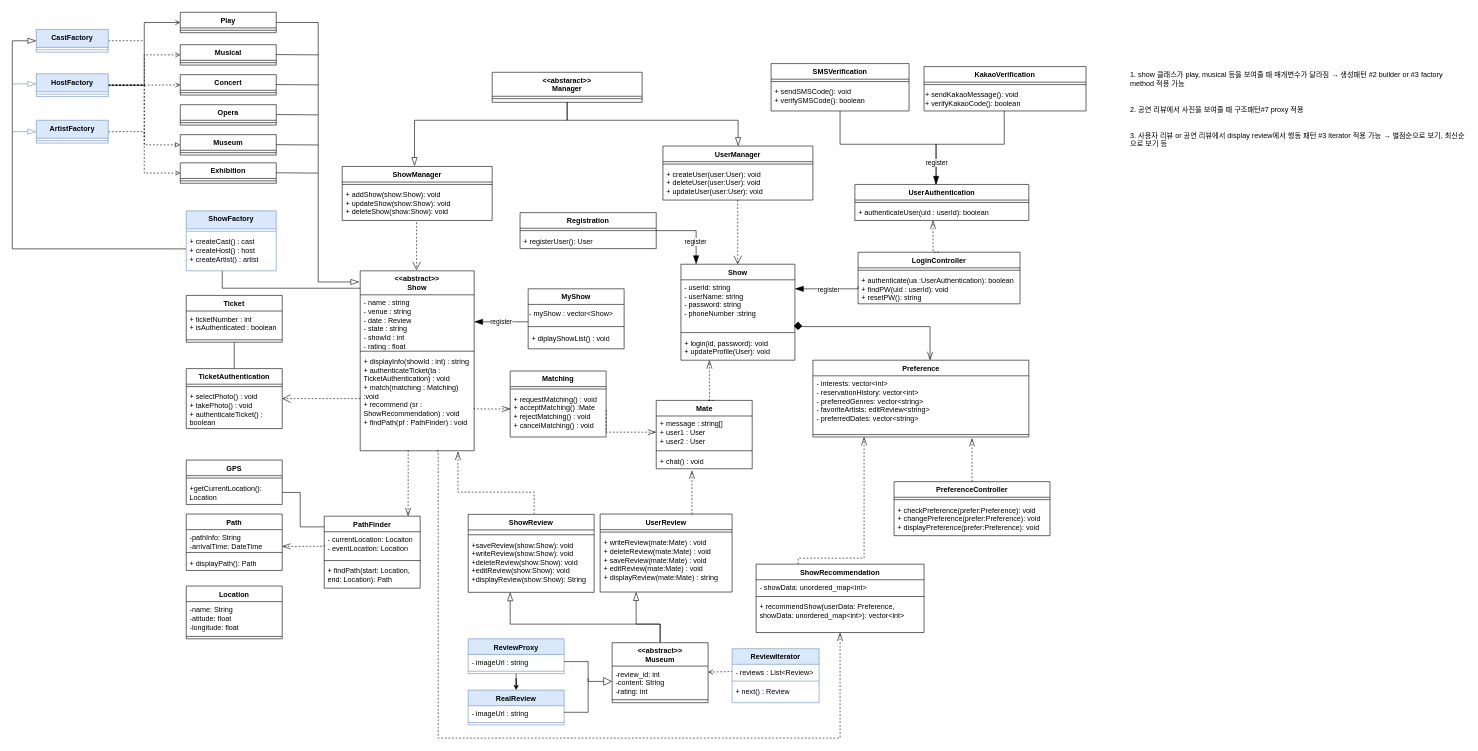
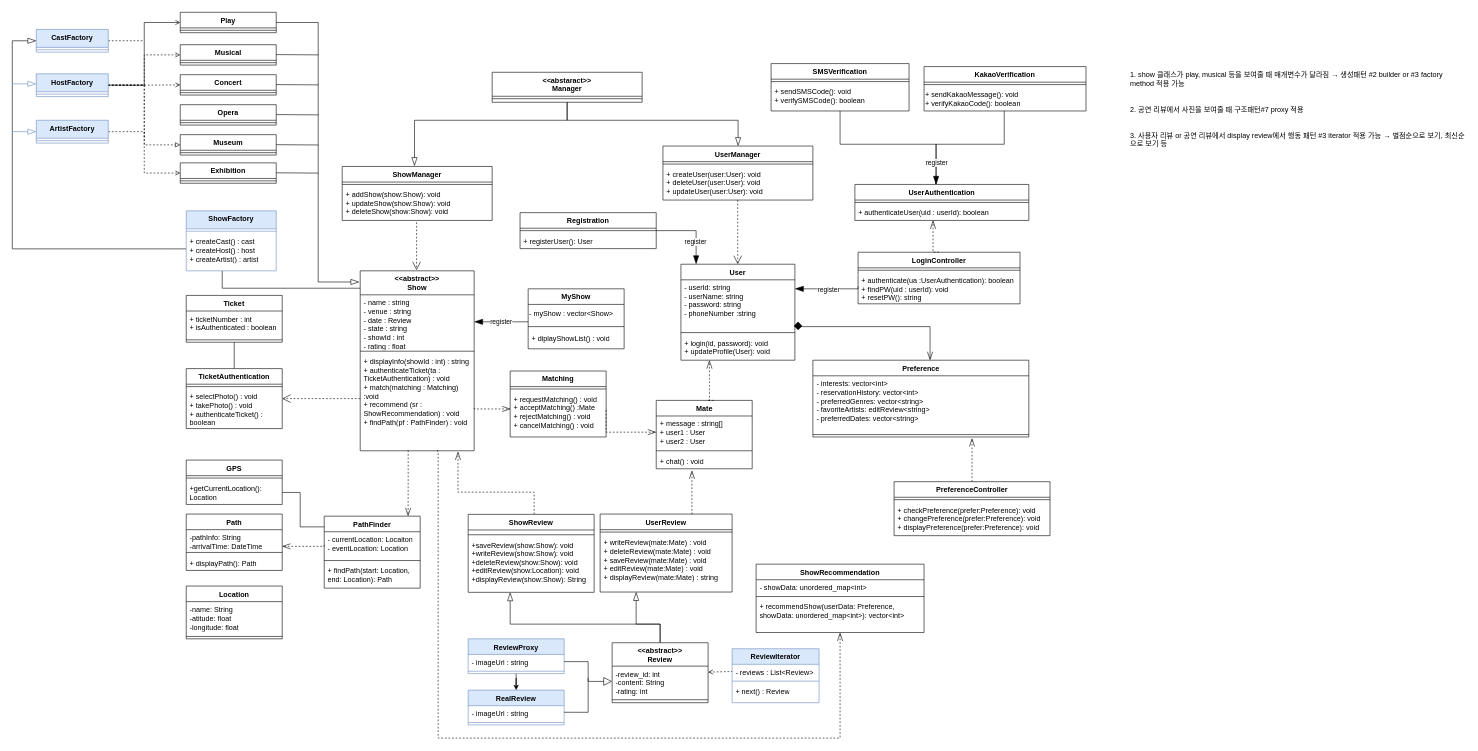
- <mxCell id="59" value="Show" style="swimlane;fontStyle=1;align=center;verticalAlign=top;childLayout=stackLayout;horizontal=1;startSize=26;horizontalStack=0;resizeParent=1;resizeLast=0;collapsible=1;marginBottom=0;rounded=0;shadow=0;strokeWidth=1;" parent="1" vertex="1"><mxGeometry x="1134.69" y="440" width="190" height="160" as="geometry"><mxRectangle x="230" y="140" width="160" height="26" as="alternateBounds" /></mxGeometry></mxCell>
+ <mxCell id="59" value="User" style="swimlane;fontStyle=1;align=center;verticalAlign=top;childLayout=stackLayout;horizontal=1;startSize=26;horizontalStack=0;resizeParent=1;resizeLast=0;collapsible=1;marginBottom=0;rounded=0;shadow=0;strokeWidth=1;" parent="1" vertex="1"><mxGeometry x="1134.69" y="440" width="190" height="160" as="geometry"><mxRectangle x="230" y="140" width="160" height="26" as="alternateBounds" /></mxGeometry></mxCell>
- <mxCell id="118" style="edgeStyle=orthogonalEdgeStyle;rounded=0;orthogonalLoop=1;jettySize=auto;html=1;exitX=0.25;exitY=0;exitDx=0;exitDy=0;dashed=1;endArrow=openThin;endFill=0;endSize=12;" parent="1" source="114" target="120" edge="1"><mxGeometry relative="1" as="geometry"><Array as="points"><mxPoint x="1440" y="930" /></Array></mxGeometry></mxCell>
- <mxCell id="119" value="" style="edgeLabel;html=1;align=center;verticalAlign=middle;resizable=0;points=[];" parent="118" vertex="1" connectable="0"><mxGeometry x="-0.106" y="1" relative="1" as="geometry"><mxPoint as="offset" /></mxGeometry></mxCell>
- <mxCell id="104" value="&lt;div&gt;&lt;span style=&quot;background-color: initial;&quot;&gt;+saveReview(show:Show): void&lt;/span&gt;&lt;br&gt;&lt;/div&gt;&lt;div&gt;+writeReview(show:Show): void&lt;/div&gt;&lt;div&gt;+delete&lt;span style=&quot;background-color: initial;&quot;&gt;Review&lt;/span&gt;&lt;span style=&quot;background-color: initial;&quot;&gt;(&lt;/span&gt;&lt;span style=&quot;background-color: initial;&quot;&gt;show:&lt;/span&gt;&lt;span style=&quot;background-color: initial;&quot;&gt;Show&lt;/span&gt;&lt;span style=&quot;background-color: initial;&quot;&gt;): void&lt;/span&gt;&lt;/div&gt;&lt;div&gt;+edit&lt;span style=&quot;background-color: initial;&quot;&gt;Review&lt;/span&gt;&lt;span style=&quot;background-color: initial;&quot;&gt;(&lt;/span&gt;&lt;span style=&quot;background-color: initial;&quot;&gt;show:&lt;/span&gt;&lt;span style=&quot;background-color: initial;&quot;&gt;Show&lt;/span&gt;&lt;span style=&quot;background-color: initial;&quot;&gt;): void&lt;/span&gt;&lt;/div&gt;&lt;div&gt;+display&lt;span style=&quot;background-color: initial;&quot;&gt;Review&lt;/span&gt;&lt;span style=&quot;background-color: initial;&quot;&gt;(&lt;/span&gt;&lt;span style=&quot;background-color: initial;&quot;&gt;show:&lt;/span&gt;&lt;span style=&quot;background-color: initial;&quot;&gt;Show&lt;/span&gt;&lt;span style=&quot;background-color: initial;&quot;&gt;): String&lt;/span&gt;&lt;/div&gt;" style="text;strokeColor=none;fillColor=none;align=left;verticalAlign=top;spacingLeft=4;spacingRight=4;overflow=hidden;rotatable=0;points=[[0,0.5],[1,0.5]];portConstraint=eastwest;whiteSpace=wrap;html=1;" parent="101" vertex="1"><mxGeometry y="38" width="210" height="92" as="geometry" /></mxCell>
+ <mxCell id="104" value="&lt;div&gt;&lt;span style=&quot;background-color: initial;&quot;&gt;+saveReview(show:Show): void&lt;/span&gt;&lt;br&gt;&lt;/div&gt;&lt;div&gt;+writeReview(show:Show): void&lt;/div&gt;&lt;div&gt;+delete&lt;span style=&quot;background-color: initial;&quot;&gt;Review&lt;/span&gt;&lt;span style=&quot;background-color: initial;&quot;&gt;(&lt;/span&gt;&lt;span style=&quot;background-color: initial;&quot;&gt;show:&lt;/span&gt;&lt;span style=&quot;background-color: initial;&quot;&gt;Show&lt;/span&gt;&lt;span style=&quot;background-color: initial;&quot;&gt;): void&lt;/span&gt;&lt;/div&gt;&lt;div&gt;+edit&lt;span style=&quot;background-color: initial;&quot;&gt;Review&lt;/span&gt;&lt;span style=&quot;background-color: initial;&quot;&gt;(&lt;/span&gt;&lt;span style=&quot;background-color: initial;&quot;&gt;show:&lt;/span&gt;&lt;span style=&quot;background-color: initial;&quot;&gt;Location&lt;/span&gt;&lt;span style=&quot;background-color: initial;&quot;&gt;): void&lt;/span&gt;&lt;/div&gt;&lt;div&gt;+display&lt;span style=&quot;background-color: initial;&quot;&gt;Review&lt;/span&gt;&lt;span style=&quot;background-color: initial;&quot;&gt;(&lt;/span&gt;&lt;span style=&quot;background-color: initial;&quot;&gt;show:&lt;/span&gt;&lt;span style=&quot;background-color: initial;&quot;&gt;Show&lt;/span&gt;&lt;span style=&quot;background-color: initial;&quot;&gt;): String&lt;/span&gt;&lt;/div&gt;" style="text;strokeColor=none;fillColor=none;align=left;verticalAlign=top;spacingLeft=4;spacingRight=4;overflow=hidden;rotatable=0;points=[[0,0.5],[1,0.5]];portConstraint=eastwest;whiteSpace=wrap;html=1;" parent="101" vertex="1"><mxGeometry y="38" width="210" height="92" as="geometry" /></mxCell>
- <mxCell id="111" value="&amp;lt;&amp;lt;abstract&amp;gt;&amp;gt;&lt;br&gt;Museum" style="swimlane;fontStyle=1;align=center;verticalAlign=top;childLayout=stackLayout;horizontal=1;startSize=39;horizontalStack=0;resizeParent=1;resizeParentMax=0;resizeLast=0;collapsible=1;marginBottom=0;whiteSpace=wrap;html=1;" parent="1" vertex="1"><mxGeometry x="1020" y="1071" width="160" height="100" as="geometry" /></mxCell>
+ <mxCell id="111" value="&amp;lt;&amp;lt;abstract&amp;gt;&amp;gt;&lt;br&gt;Review" style="swimlane;fontStyle=1;align=center;verticalAlign=top;childLayout=stackLayout;horizontal=1;startSize=39;horizontalStack=0;resizeParent=1;resizeParentMax=0;resizeLast=0;collapsible=1;marginBottom=0;whiteSpace=wrap;html=1;" parent="1" vertex="1"><mxGeometry x="1020" y="1071" width="160" height="100" as="geometry" /></mxCell>
